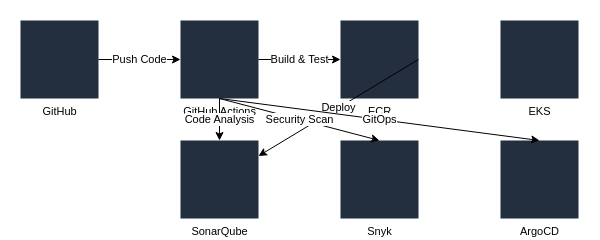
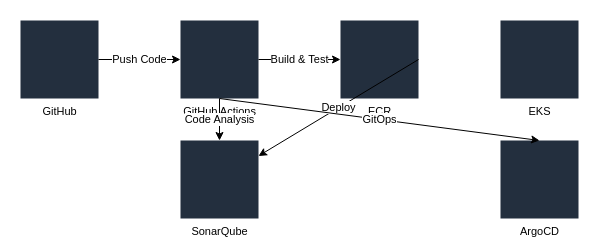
- <mxCell id="13" value="Security Scan" style="endArrow=classic;html=1;exitX=0.5;exitY=1;exitDx=0;exitDy=0;entryX=0.5;entryY=0;entryDx=0;entryDy=0;" edge="1" parent="1" source="3" target="7"><mxGeometry width="50" height="50" relative="1" as="geometry" /></mxCell>
- <mxCell id="7" value="Snyk" style="shape=mxgraph.aws4.snyk;html=1;dashed=0;fillColor=#232F3E;strokeColor=none;verticalLabelPosition=bottom;verticalAlign=top;align=center;html=1;fontSize=11;fontStyle=0;aspect=fixed;pointerEvents=1;" vertex="1" parent="1"><mxGeometry x="340" y="140" width="78" height="78" as="geometry" /></mxCell>
